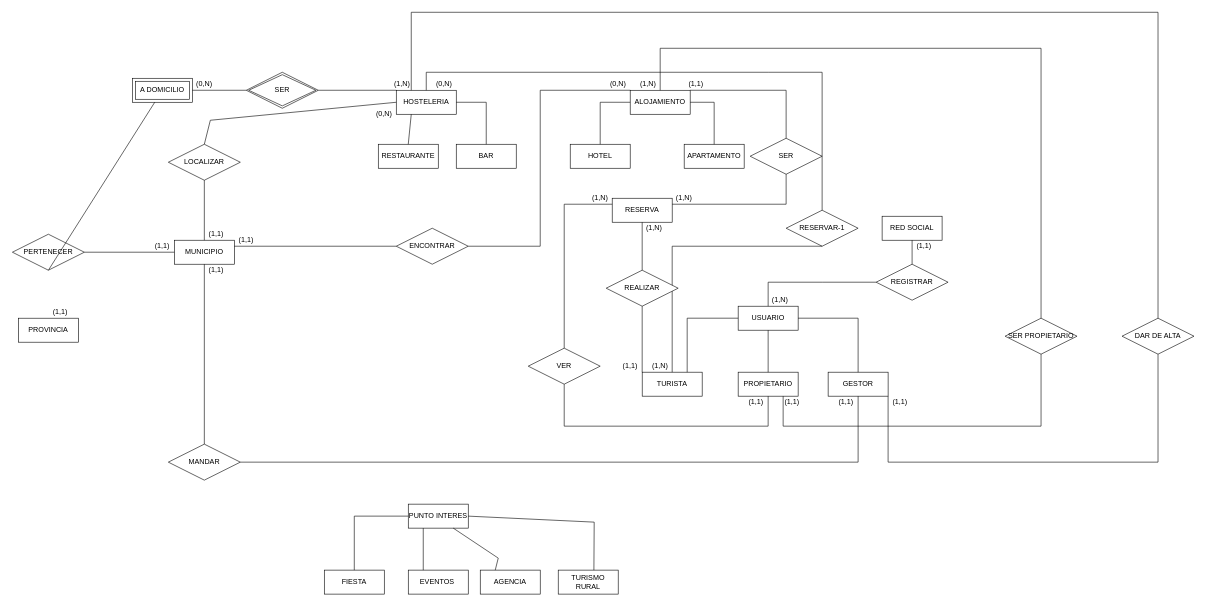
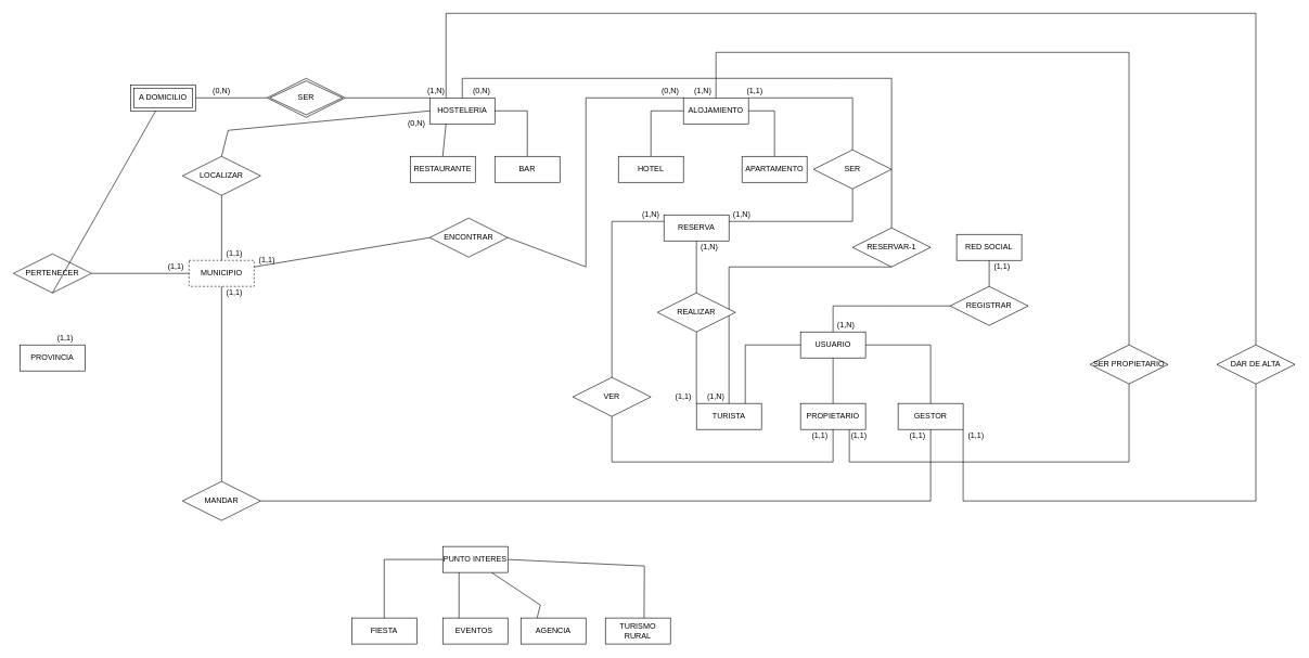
- <mxCell id="37" value="A DOMICILIO" style="shape=ext;margin=3;double=1;whiteSpace=wrap;html=1;align=center;" vertex="1" parent="1"><mxGeometry x="220" y="130" width="100" height="40" as="geometry" /></mxCell>
+ <mxCell id="37" value="A DOMICILIO" style="shape=ext;margin=3;double=1;whiteSpace=wrap;html=1;align=center;" vertex="1" parent="1"><mxGeometry x="200" y="130" width="100" height="40" as="geometry" /></mxCell>
- <mxCell id="59" value="ENCONTRAR" style="shape=rhombus;perimeter=rhombusPerimeter;whiteSpace=wrap;html=1;align=center;" vertex="1" parent="1"><mxGeometry x="660" y="380" width="120" height="60" as="geometry" /></mxCell>
+ <mxCell id="59" value="ENCONTRAR" style="shape=rhombus;perimeter=rhombusPerimeter;whiteSpace=wrap;html=1;align=center;" vertex="1" parent="1"><mxGeometry x="660" y="335" width="120" height="60" as="geometry" /></mxCell>
- <mxCell id="41" value="MUNICIPIO" style="whiteSpace=wrap;html=1;align=center;" vertex="1" parent="1"><mxGeometry x="290" y="400" width="100" height="40" as="geometry" /></mxCell>
+ <mxCell id="41" value="MUNICIPIO" style="whiteSpace=wrap;html=1;align=center;dashed=1;" vertex="1" parent="1"><mxGeometry x="290" y="400" width="100" height="40" as="geometry" /></mxCell>
